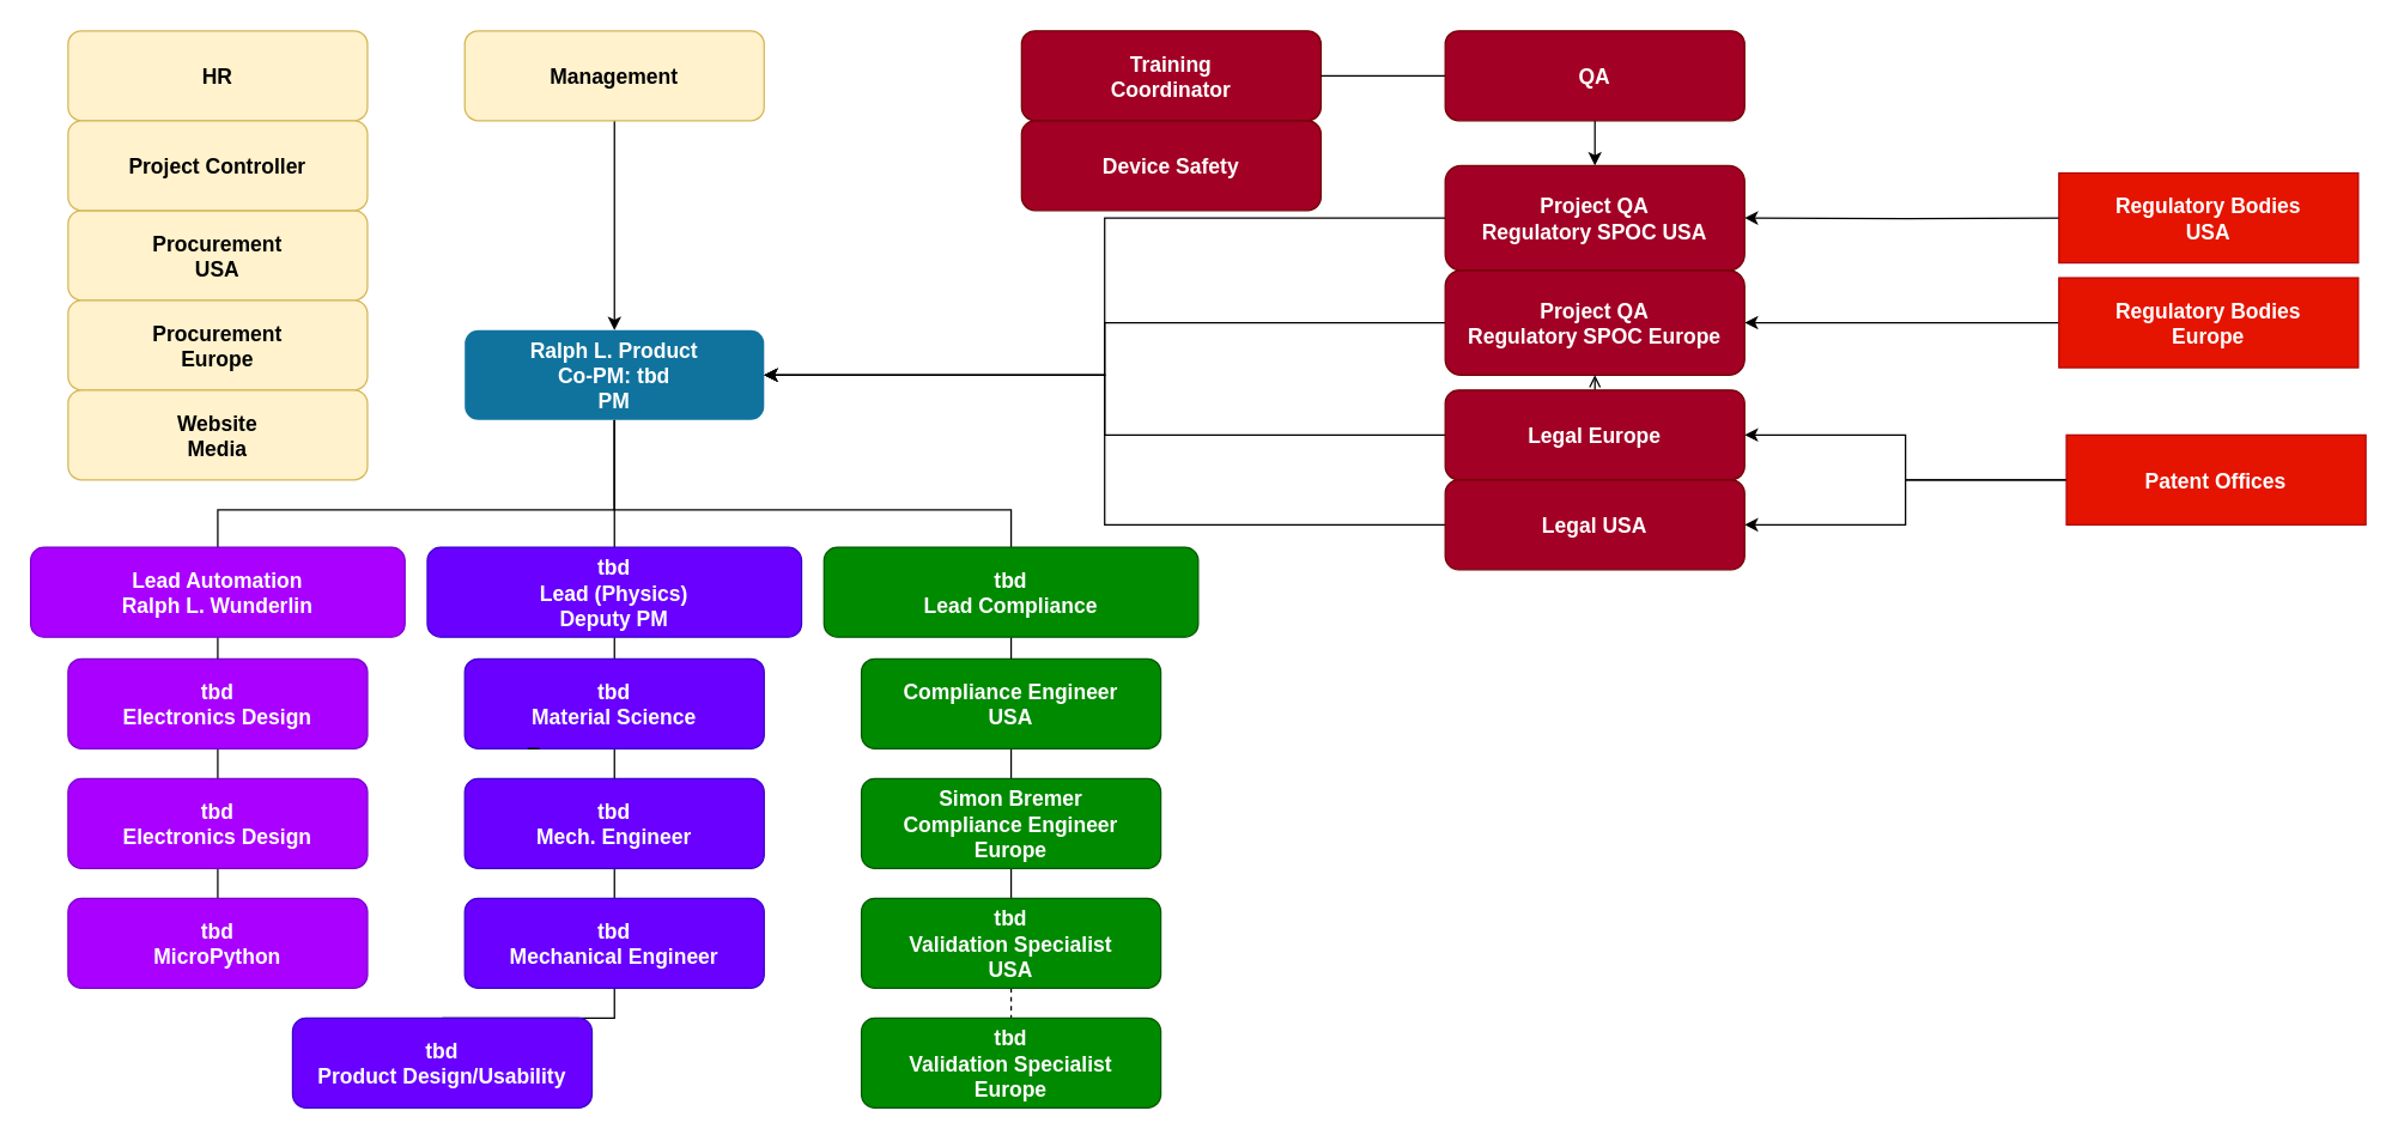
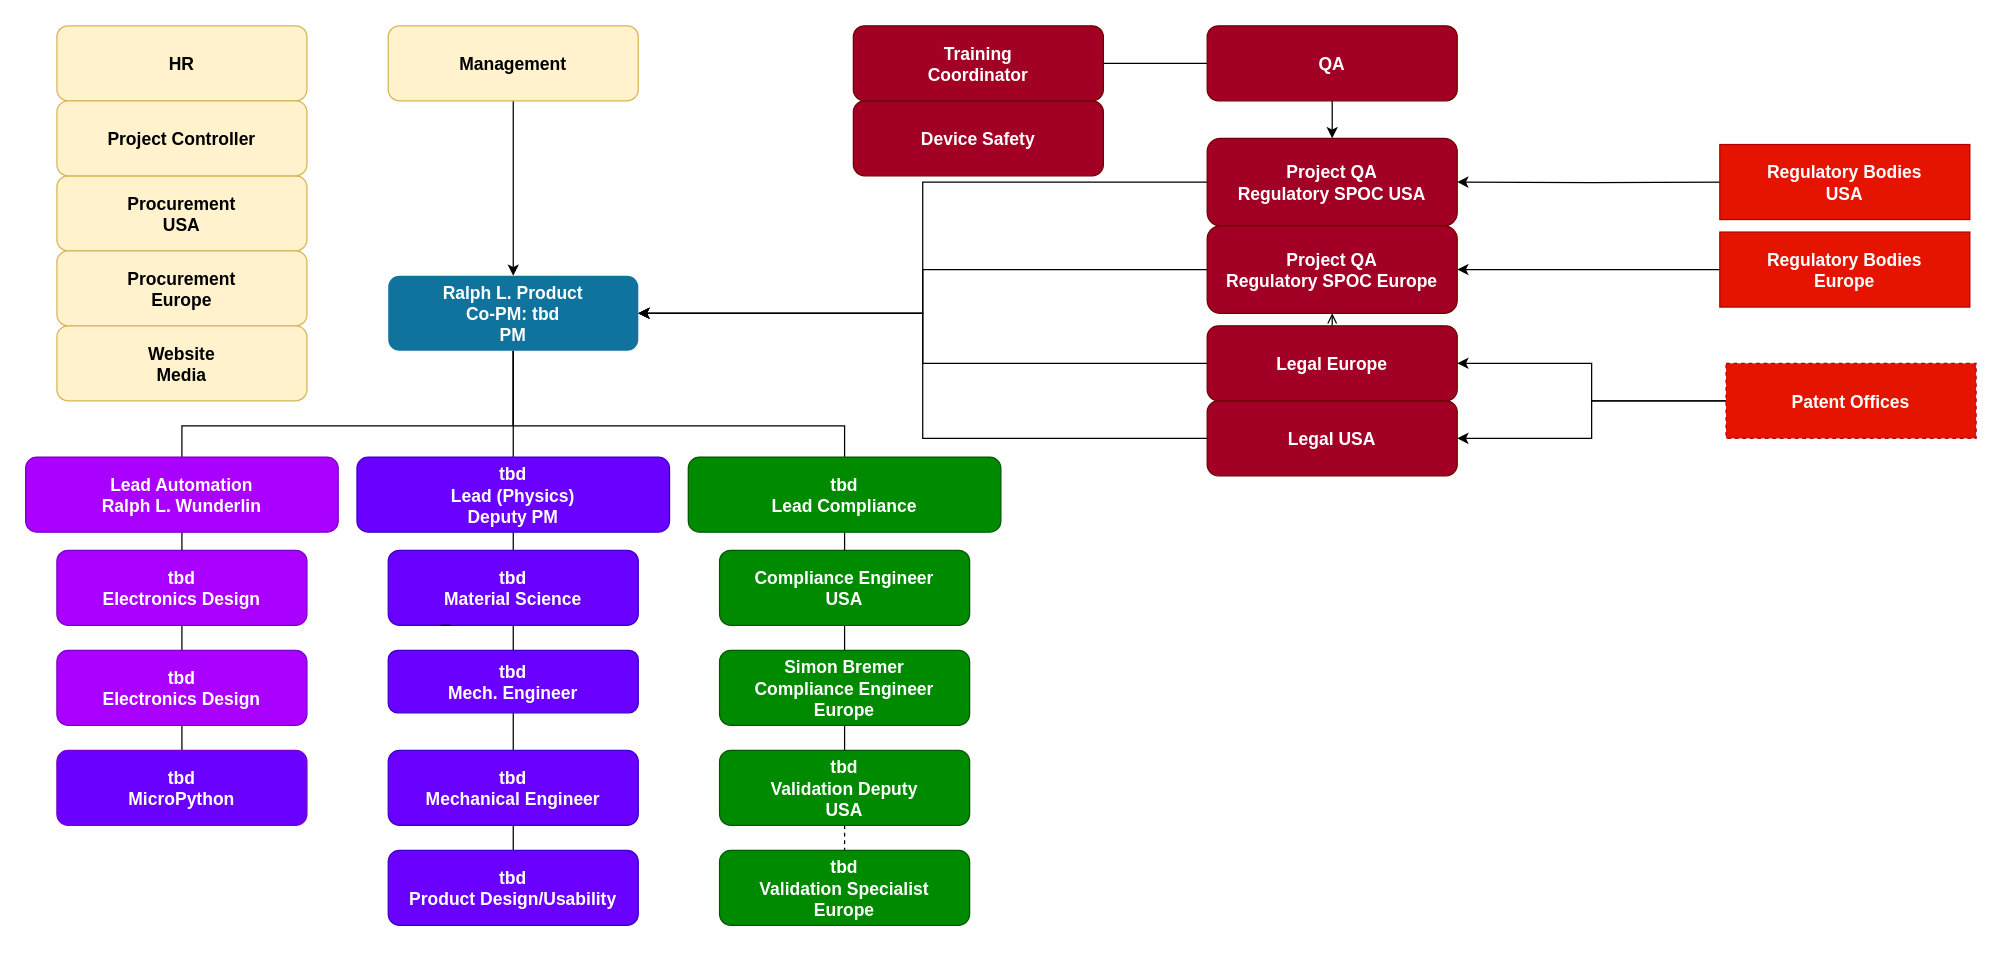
- <mxCell id="38" value="Patent Offices" style="rounded=0;fillColor=#e51400;strokeColor=#B20000;shadow=0;fontStyle=1;fontColor=#ffffff;fontSize=14;" parent="1" vertex="1"><mxGeometry x="1380" y="290" width="200" height="60" as="geometry" /></mxCell>
+ <mxCell id="38" value="Patent Offices" style="rounded=0;fillColor=#e51400;strokeColor=#B20000;shadow=0;fontStyle=1;fontColor=#ffffff;fontSize=14;dashed=1;" parent="1" vertex="1"><mxGeometry x="1380" y="290" width="200" height="60" as="geometry" /></mxCell>
- <mxCell id="10" value="tbd&#10;Mech. Engineer" style="rounded=1;fillColor=#6a00ff;strokeColor=#3700CC;shadow=0;fontStyle=1;fontColor=#ffffff;fontSize=14;" parent="1" vertex="1"><mxGeometry x="310" y="519.5" width="200" height="60" as="geometry" /></mxCell>
+ <mxCell id="10" value="tbd&#10;Mech. Engineer" style="rounded=1;fillColor=#6a00ff;strokeColor=#3700CC;shadow=0;fontStyle=1;fontColor=#ffffff;fontSize=14;" parent="1" vertex="1"><mxGeometry x="310" y="519.5" width="200" height="50" as="geometry" /></mxCell>
- <mxCell id="31" value="tbd&#10;Validation Specialist&#10;USA" style="rounded=1;fillColor=#008a00;strokeColor=#005700;shadow=0;fontStyle=1;fontColor=#ffffff;fontSize=14;" parent="1" vertex="1"><mxGeometry x="575" y="599.5" width="200" height="60" as="geometry" /></mxCell>
+ <mxCell id="31" value="tbd&#10;Validation Deputy&#10;USA" style="rounded=1;fillColor=#008a00;strokeColor=#005700;shadow=0;fontStyle=1;fontColor=#ffffff;fontSize=14;" parent="1" vertex="1"><mxGeometry x="575" y="599.5" width="200" height="60" as="geometry" /></mxCell>
- <mxCell id="44" value="tbd&#10;MicroPython" style="rounded=1;fillColor=#aa00ff;strokeColor=#7700CC;shadow=0;fontStyle=1;fontColor=#ffffff;fontSize=14;" parent="1" vertex="1"><mxGeometry x="45" y="599.5" width="200" height="60" as="geometry" /></mxCell>
+ <mxCell id="44" value="tbd&#10;MicroPython" style="rounded=1;fillColor=#6a00ff;strokeColor=#7700CC;shadow=0;fontStyle=1;fontColor=#ffffff;fontSize=14;" parent="1" vertex="1"><mxGeometry x="45" y="599.5" width="200" height="60" as="geometry" /></mxCell>
- <mxCell id="55" value="tbd&#10;Product Design/Usability" style="rounded=1;fillColor=#6a00ff;strokeColor=#3700CC;shadow=0;fontStyle=1;fontColor=#ffffff;fontSize=14;" parent="1" vertex="1"><mxGeometry x="195" y="679.5" width="200" height="60" as="geometry" /></mxCell>
+ <mxCell id="55" value="tbd&#10;Product Design/Usability" style="rounded=1;fillColor=#6a00ff;strokeColor=#3700CC;shadow=0;fontStyle=1;fontColor=#ffffff;fontSize=14;" parent="1" vertex="1"><mxGeometry x="310" y="679.5" width="200" height="60" as="geometry" /></mxCell>
